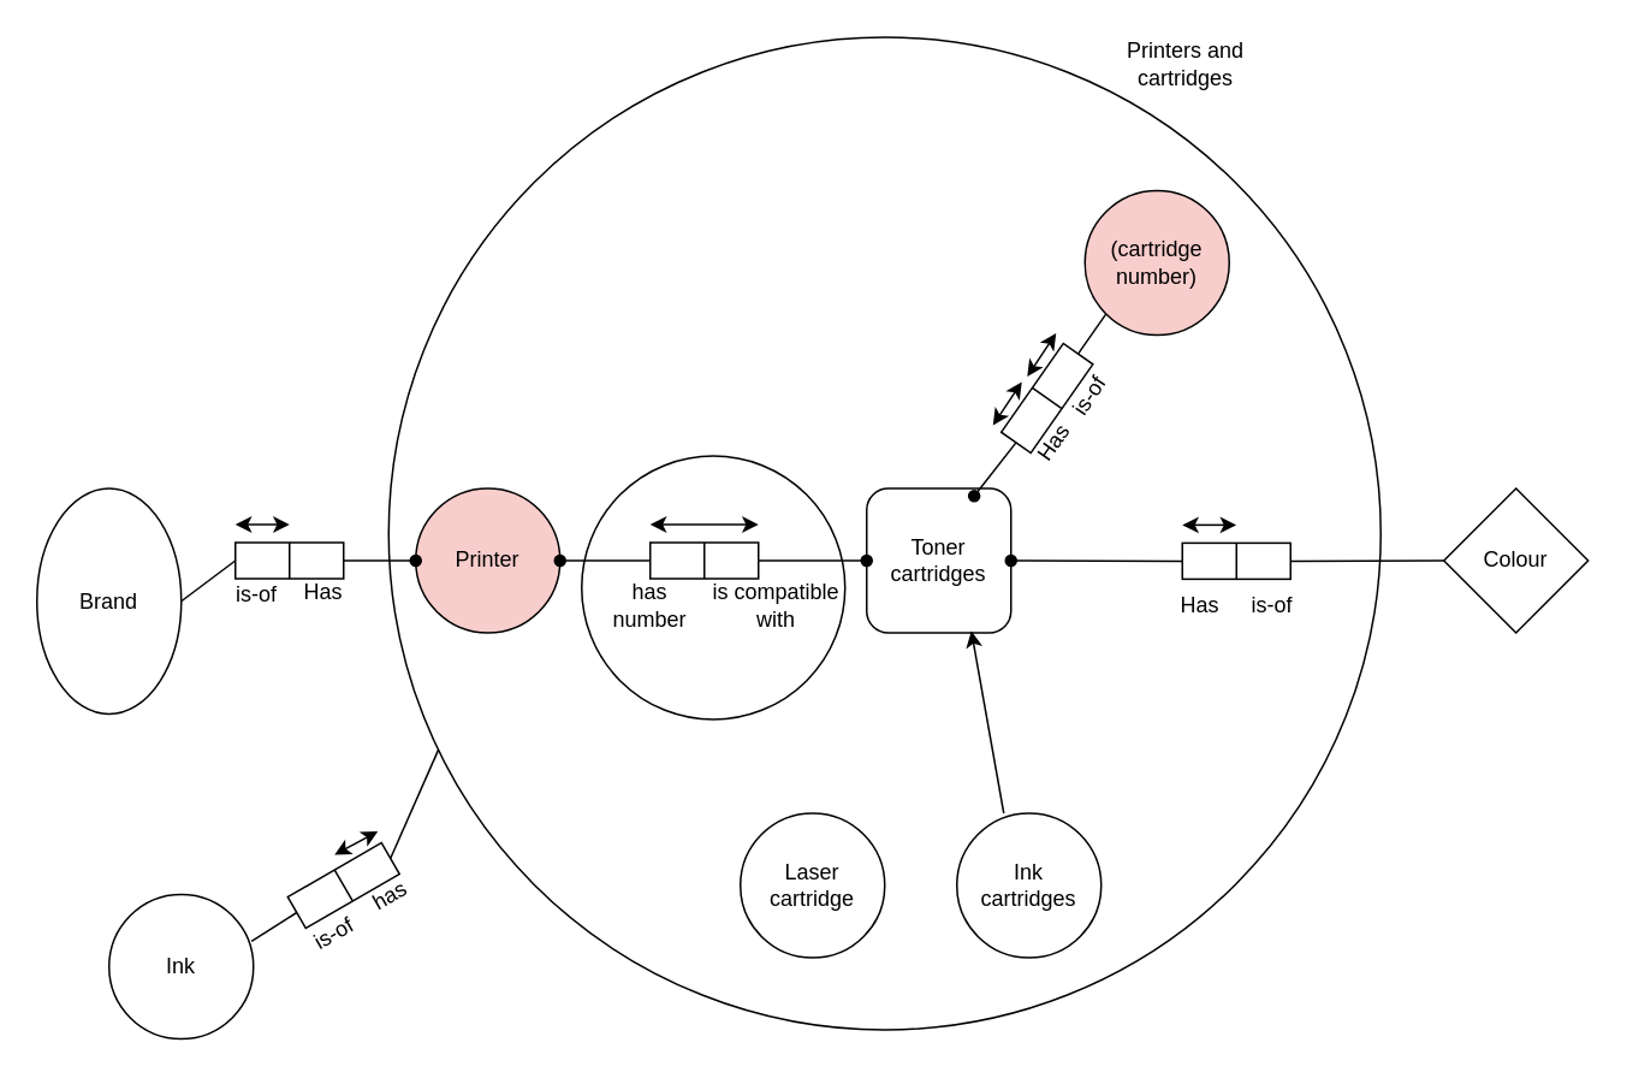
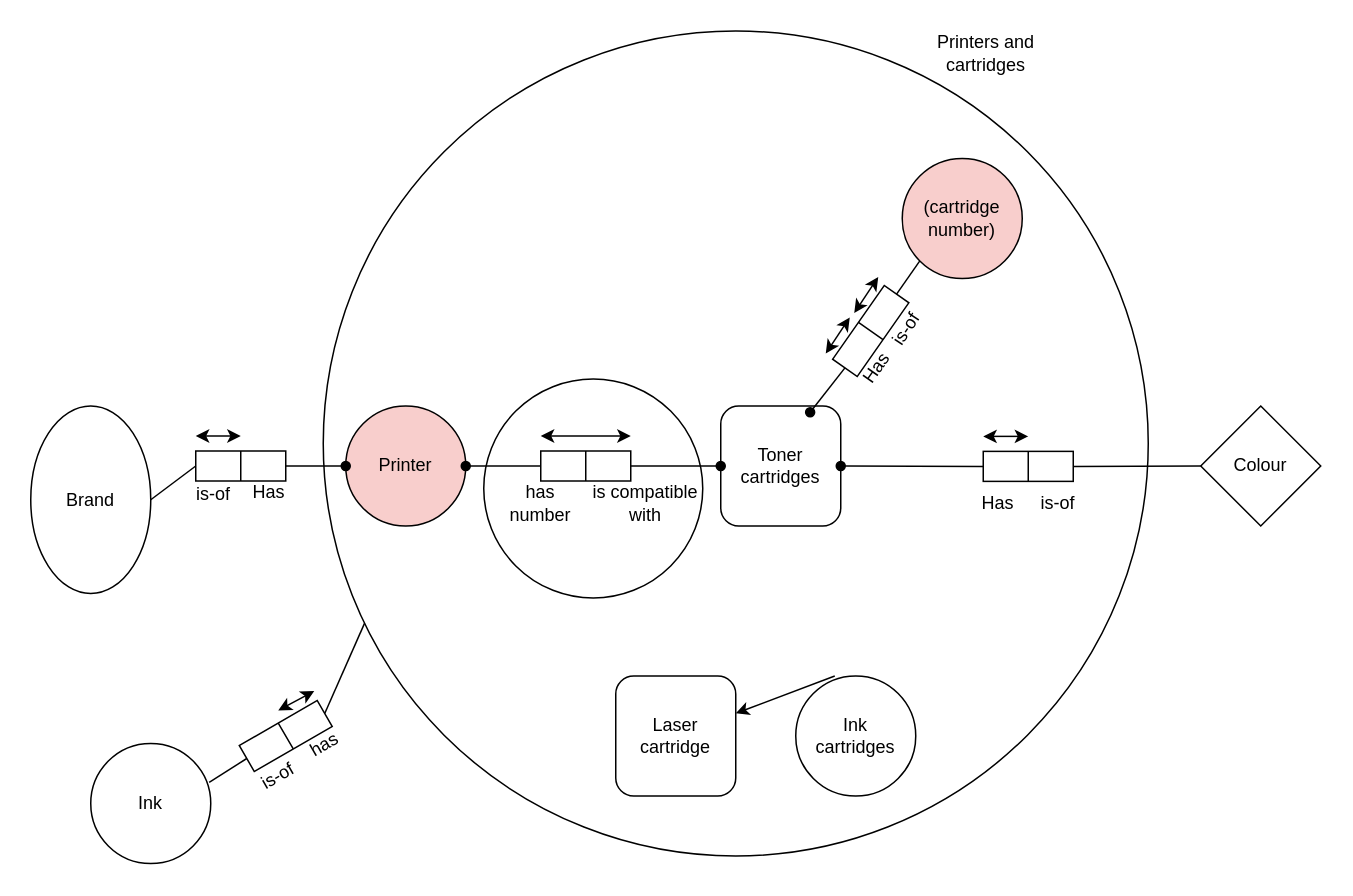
- <mxCell id="7" value="" style="endArrow=classic;html=1;rounded=0;entryX=0.725;entryY=0.988;entryDx=0;entryDy=0;entryPerimeter=0;exitX=0.325;exitY=0;exitDx=0;exitDy=0;exitPerimeter=0;" edge="1" parent="1" source="6" target="4"><mxGeometry width="50" height="50" relative="1" as="geometry"><mxPoint x="456" y="463" as="sourcePoint" /><mxPoint x="500" y="359" as="targetPoint" /></mxGeometry></mxCell>
+ <mxCell id="7" value="" style="endArrow=classic;html=1;rounded=0;exitX=0.325;exitY=0;exitDx=0;exitDy=0;exitPerimeter=0;" edge="1" parent="1" source="6" target="5"><mxGeometry width="50" height="50" relative="1" as="geometry"><mxPoint x="456" y="463" as="sourcePoint" /><mxPoint x="500" y="359" as="targetPoint" /></mxGeometry></mxCell>
- <mxCell id="5" value="&lt;div&gt;Laser &lt;br&gt;&lt;/div&gt;&lt;div&gt;cartridge&lt;br&gt;&lt;/div&gt;" style="ellipse;whiteSpace=wrap;html=1;aspect=fixed;" vertex="1" parent="1"><mxGeometry x="410" y="450" width="80" height="80" as="geometry" /></mxCell>
+ <mxCell id="5" value="&lt;div&gt;Laser &lt;br&gt;&lt;/div&gt;&lt;div&gt;cartridge&lt;br&gt;&lt;/div&gt;" style="whiteSpace=wrap;html=1;aspect=fixed;rounded=1;" vertex="1" parent="1"><mxGeometry x="410" y="450" width="80" height="80" as="geometry" /></mxCell>
